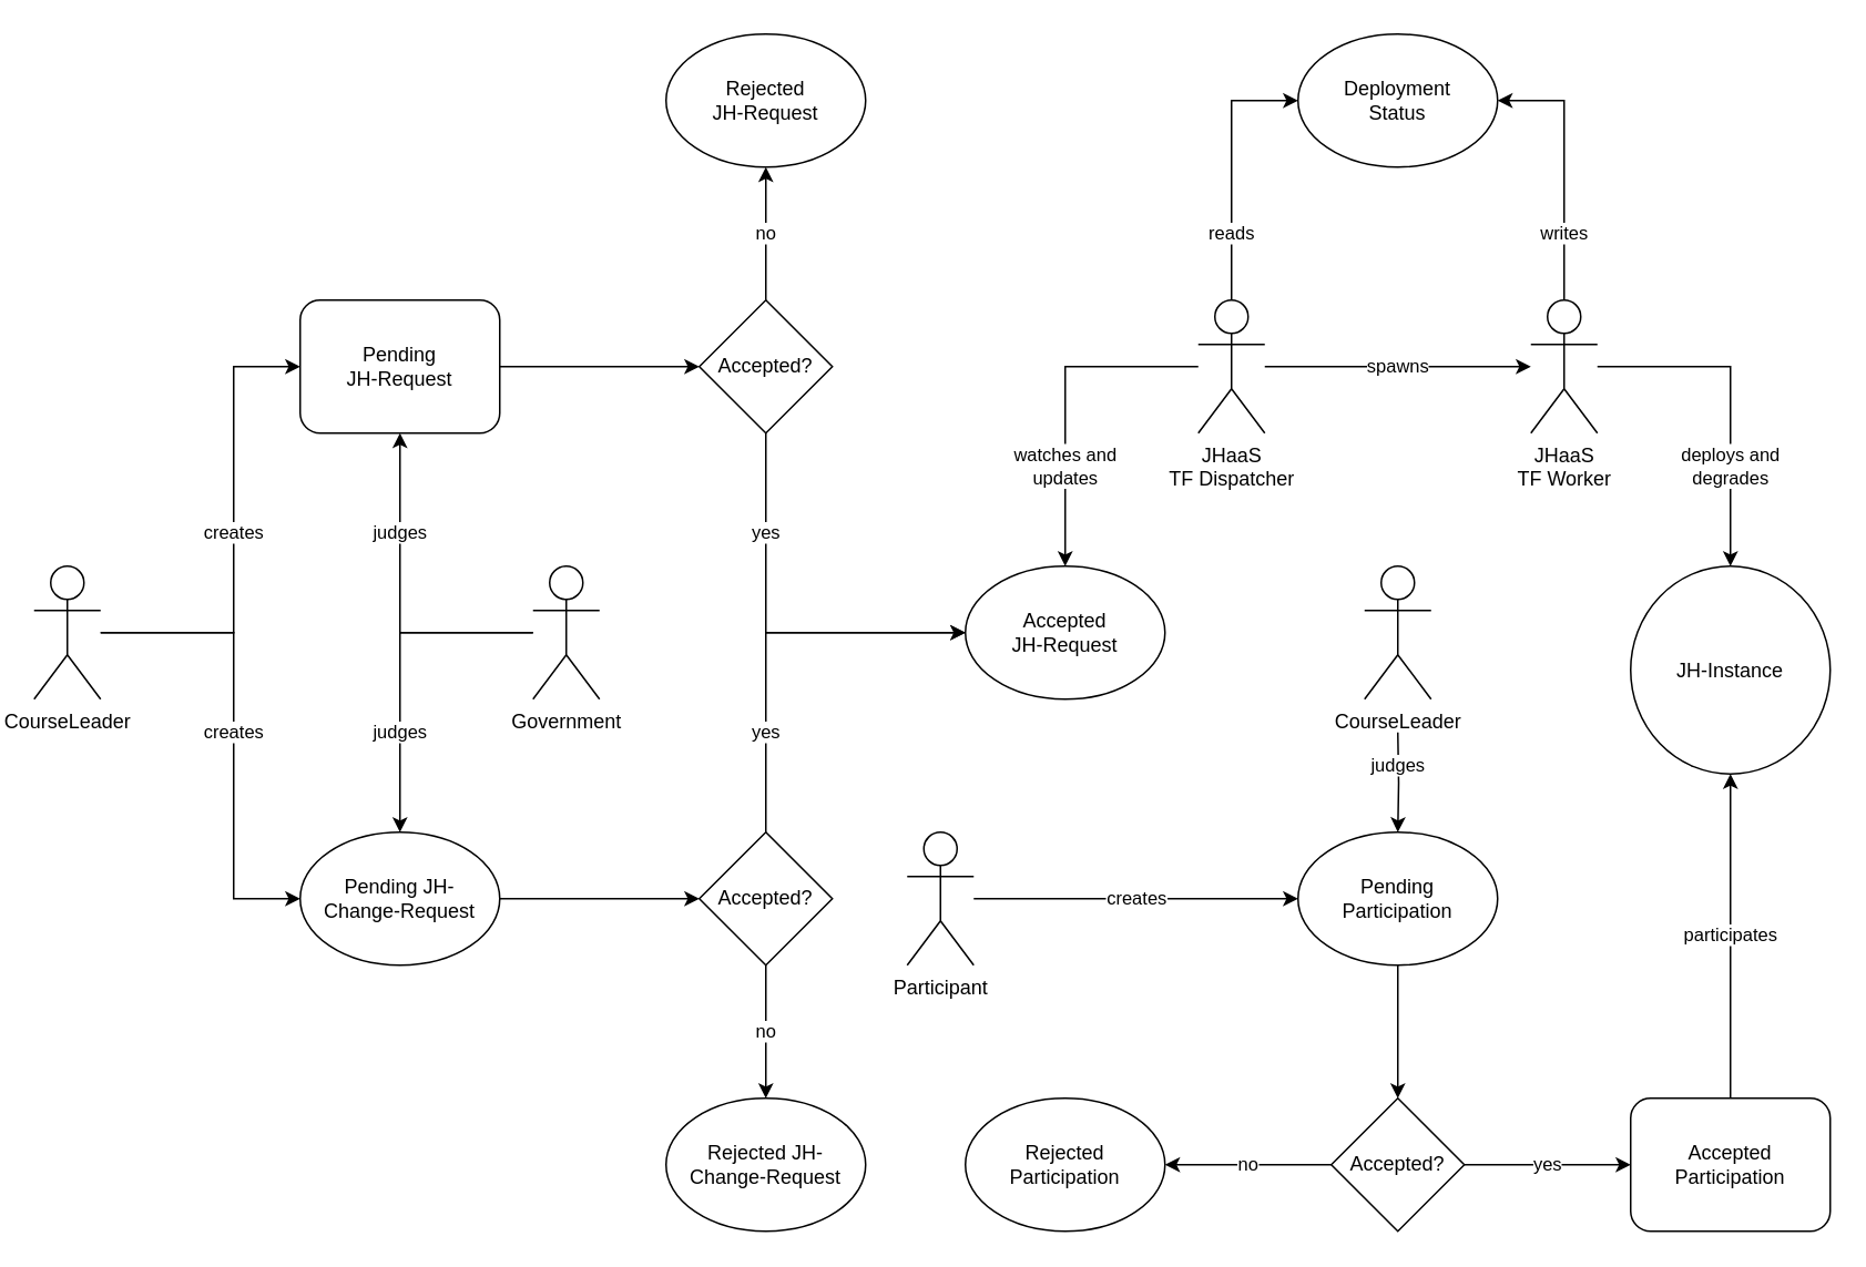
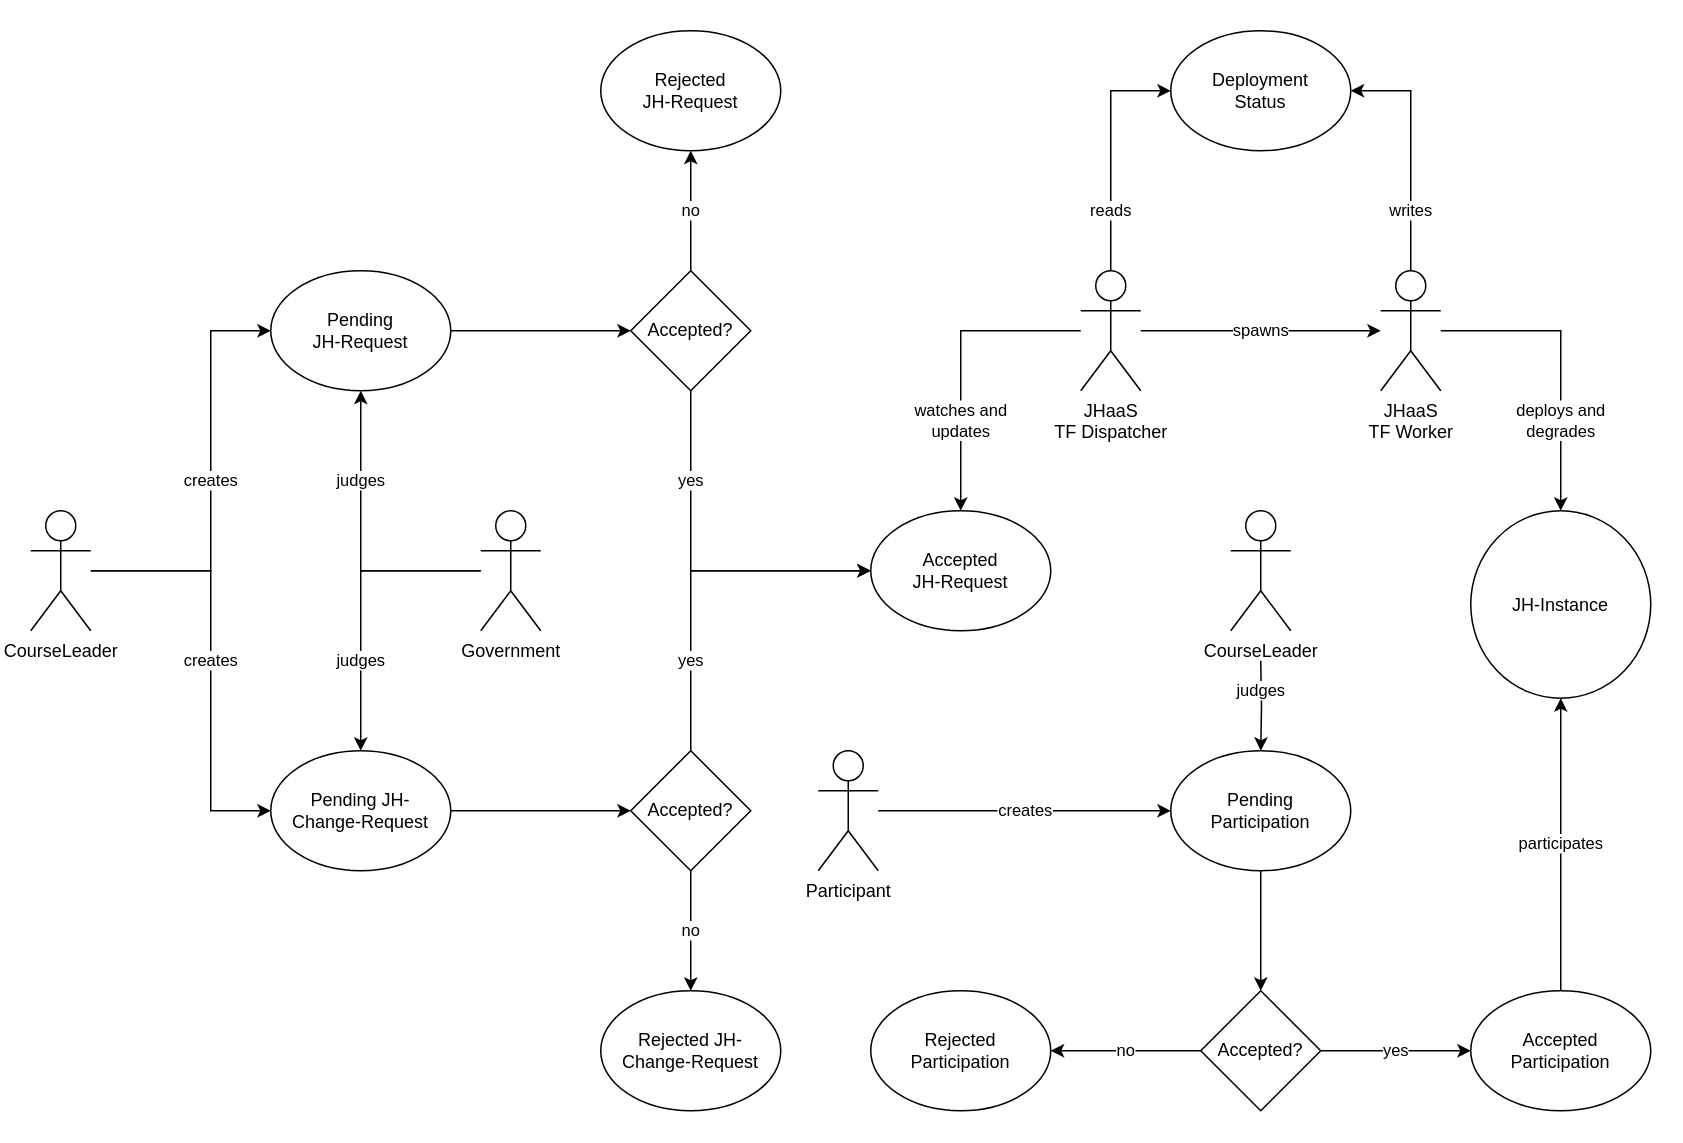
- <mxCell id="6" value="Pending&lt;br&gt;&lt;div&gt;JH-Request&lt;/div&gt;" style="whiteSpace=wrap;html=1;rounded=1;" parent="1" vertex="1"><mxGeometry x="180" y="180" width="120" height="80" as="geometry" /></mxCell>
+ <mxCell id="6" value="Pending&lt;br&gt;&lt;div&gt;JH-Request&lt;/div&gt;" style="ellipse;whiteSpace=wrap;html=1;" parent="1" vertex="1"><mxGeometry x="180" y="180" width="120" height="80" as="geometry" /></mxCell>
- <mxCell id="39" value="&lt;div&gt;Accepted&lt;/div&gt;&lt;div&gt;Participation&lt;br&gt;&lt;/div&gt;" style="whiteSpace=wrap;html=1;rounded=1;" parent="1" vertex="1"><mxGeometry x="980" y="660" width="120" height="80" as="geometry" /></mxCell>
+ <mxCell id="39" value="&lt;div&gt;Accepted&lt;/div&gt;&lt;div&gt;Participation&lt;br&gt;&lt;/div&gt;" style="ellipse;whiteSpace=wrap;html=1;" parent="1" vertex="1"><mxGeometry x="980" y="660" width="120" height="80" as="geometry" /></mxCell>
